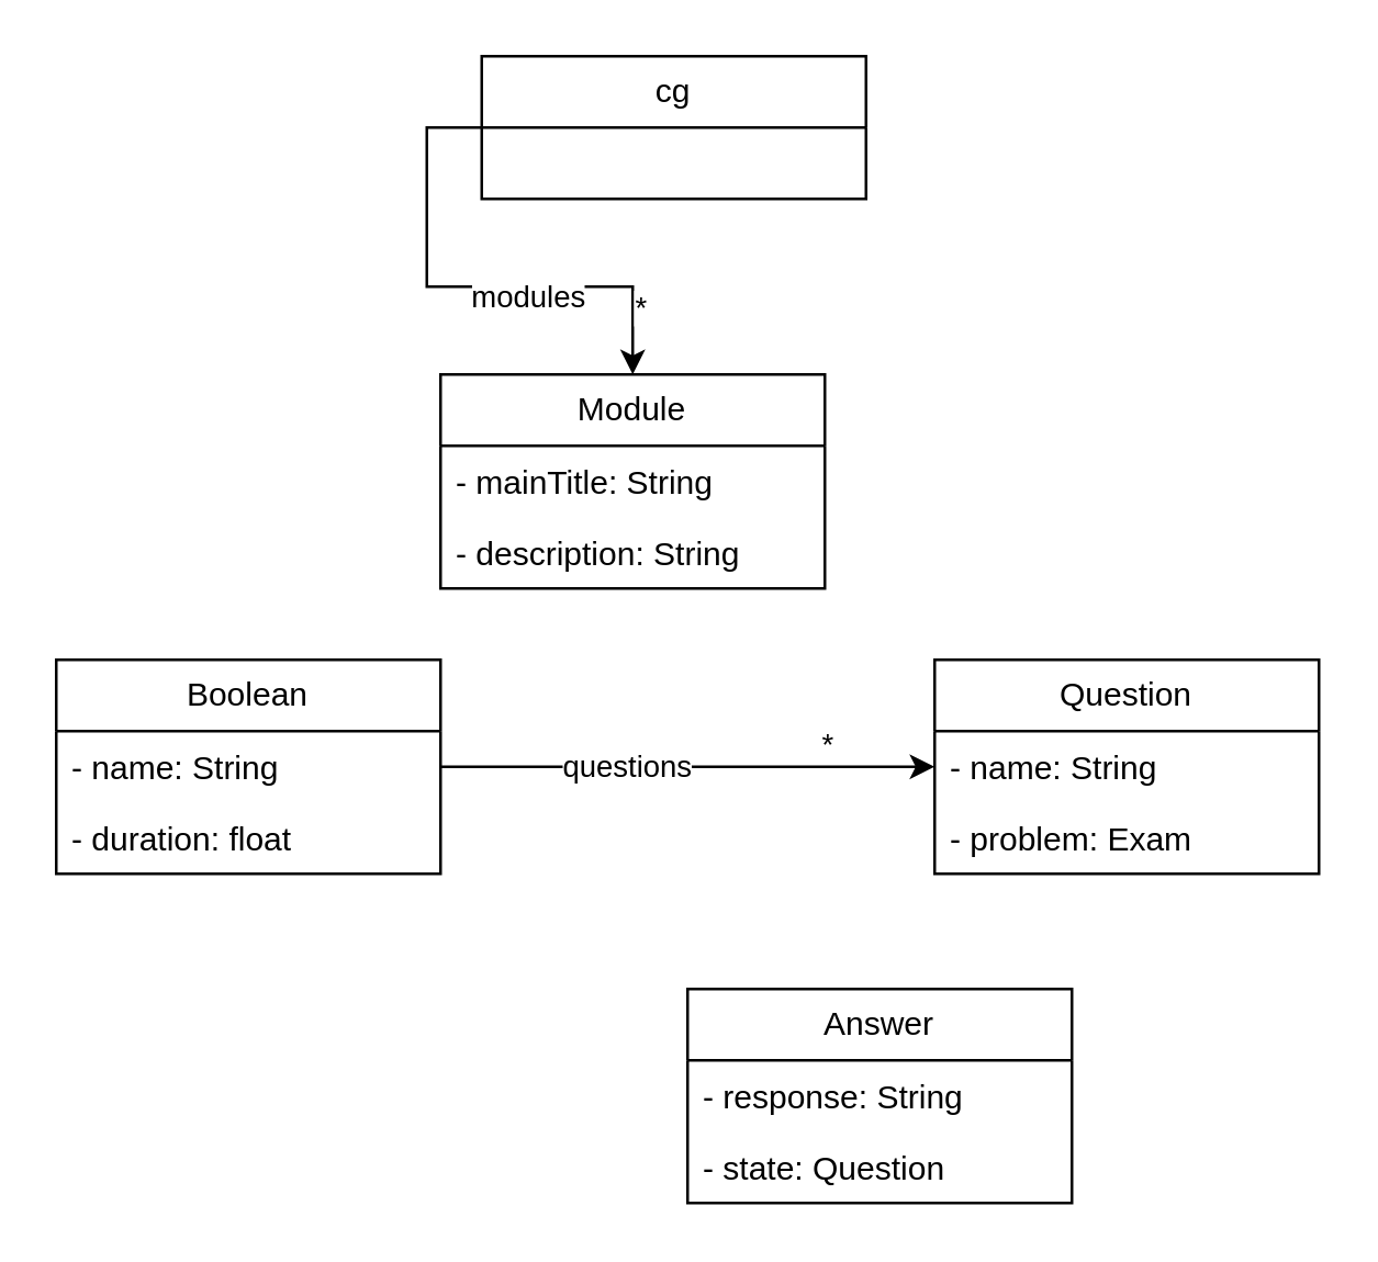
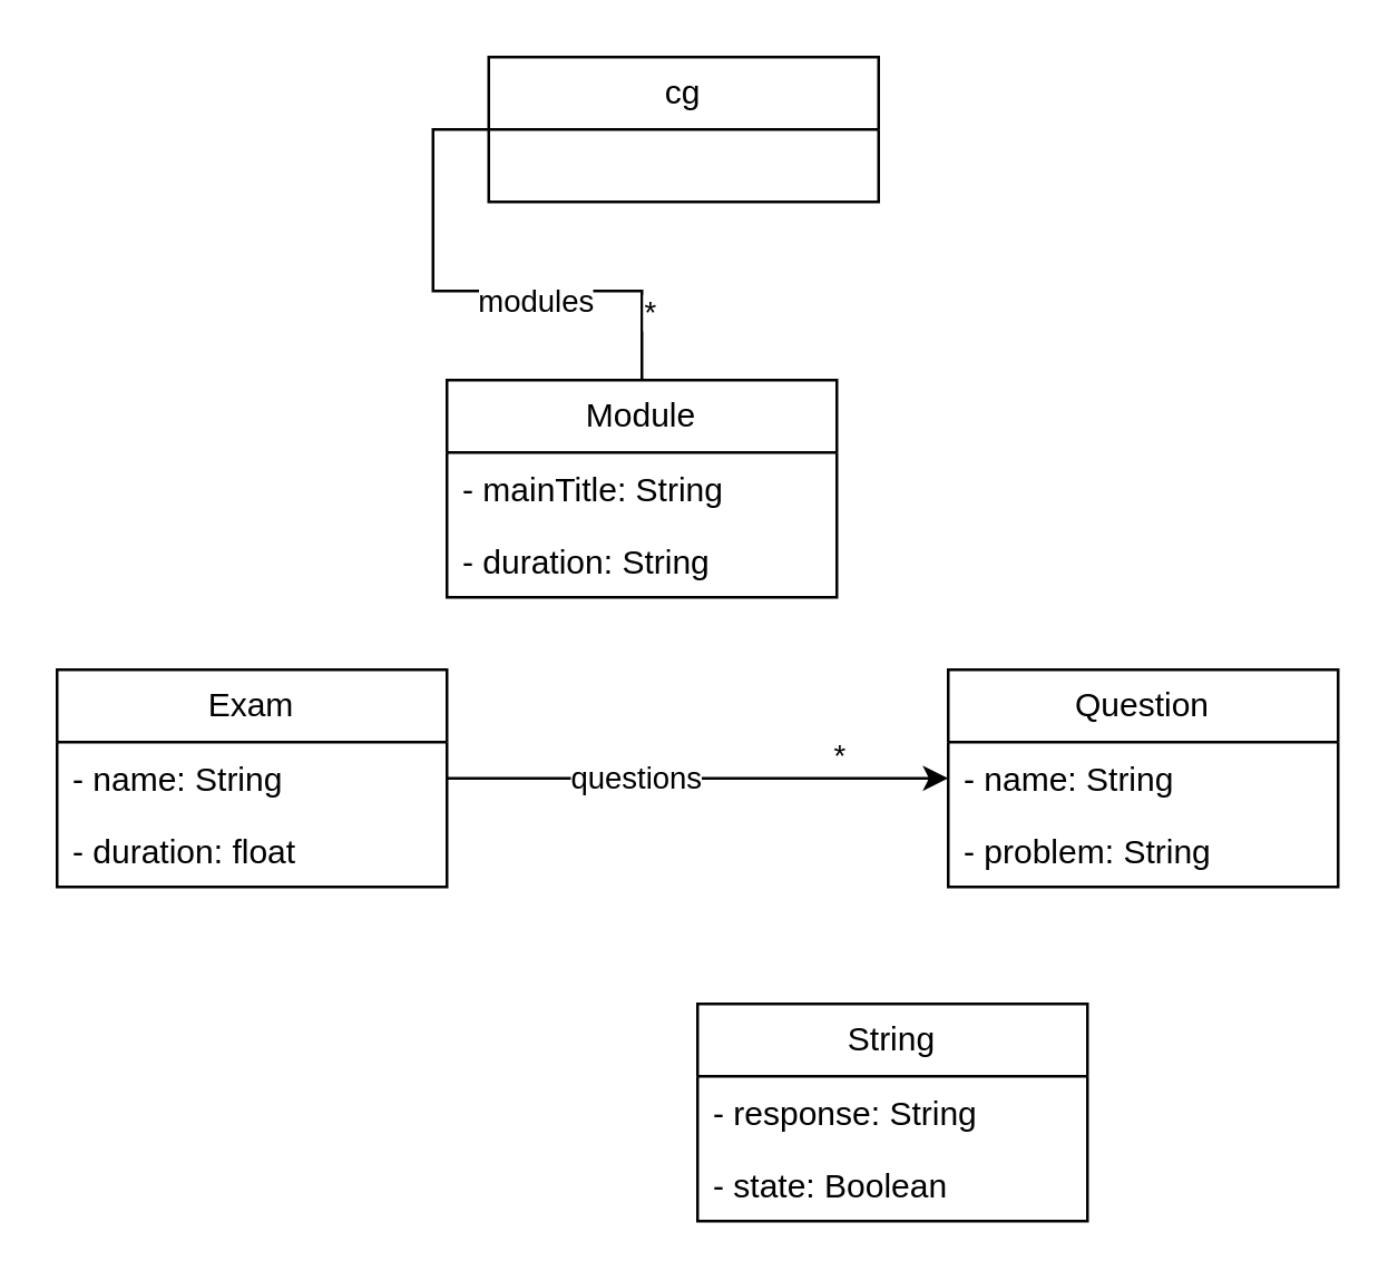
- <mxCell id="5" style="edgeStyle=orthogonalEdgeStyle;rounded=0;orthogonalLoop=1;jettySize=auto;html=1;exitX=0;exitY=0.5;exitDx=0;exitDy=0;entryX=0.5;entryY=0;entryDx=0;entryDy=0;" edge="1" parent="1" source="8" target="2"><mxGeometry relative="1" as="geometry" /></mxCell>
+ <mxCell id="5" style="edgeStyle=orthogonalEdgeStyle;rounded=0;orthogonalLoop=1;jettySize=auto;html=1;exitX=0;exitY=0.5;exitDx=0;exitDy=0;entryX=0.5;entryY=0;entryDx=0;entryDy=0;endArrow=none;" edge="1" parent="1" source="8" target="2"><mxGeometry relative="1" as="geometry" /></mxCell>
- <mxCell id="4" value="- description: String" style="text;strokeColor=none;fillColor=none;align=left;verticalAlign=top;spacingLeft=4;spacingRight=4;overflow=hidden;rotatable=0;points=[[0,0.5],[1,0.5]];portConstraint=eastwest;whiteSpace=wrap;html=1;" vertex="1" parent="2"><mxGeometry y="52" width="140" height="26" as="geometry" /></mxCell>
+ <mxCell id="4" value="- duration: String" style="text;strokeColor=none;fillColor=none;align=left;verticalAlign=top;spacingLeft=4;spacingRight=4;overflow=hidden;rotatable=0;points=[[0,0.5],[1,0.5]];portConstraint=eastwest;whiteSpace=wrap;html=1;" vertex="1" parent="2"><mxGeometry y="52" width="140" height="26" as="geometry" /></mxCell>
- <mxCell id="9" value="Boolean" style="swimlane;fontStyle=0;childLayout=stackLayout;horizontal=1;startSize=26;fillColor=none;horizontalStack=0;resizeParent=1;resizeParentMax=0;resizeLast=0;collapsible=1;marginBottom=0;whiteSpace=wrap;html=1;" vertex="1" parent="1"><mxGeometry x="20" y="240" width="140" height="78" as="geometry" /></mxCell>
+ <mxCell id="9" value="Exam" style="swimlane;fontStyle=0;childLayout=stackLayout;horizontal=1;startSize=26;fillColor=none;horizontalStack=0;resizeParent=1;resizeParentMax=0;resizeLast=0;collapsible=1;marginBottom=0;whiteSpace=wrap;html=1;" vertex="1" parent="1"><mxGeometry x="20" y="240" width="140" height="78" as="geometry" /></mxCell>
- <mxCell id="14" value="- problem: Exam" style="text;strokeColor=none;fillColor=none;align=left;verticalAlign=top;spacingLeft=4;spacingRight=4;overflow=hidden;rotatable=0;points=[[0,0.5],[1,0.5]];portConstraint=eastwest;whiteSpace=wrap;html=1;" vertex="1" parent="12"><mxGeometry y="52" width="140" height="26" as="geometry" /></mxCell>
+ <mxCell id="14" value="- problem: String" style="text;strokeColor=none;fillColor=none;align=left;verticalAlign=top;spacingLeft=4;spacingRight=4;overflow=hidden;rotatable=0;points=[[0,0.5],[1,0.5]];portConstraint=eastwest;whiteSpace=wrap;html=1;" vertex="1" parent="12"><mxGeometry y="52" width="140" height="26" as="geometry" /></mxCell>
- <mxCell id="15" value="Answer" style="swimlane;fontStyle=0;childLayout=stackLayout;horizontal=1;startSize=26;fillColor=none;horizontalStack=0;resizeParent=1;resizeParentMax=0;resizeLast=0;collapsible=1;marginBottom=0;whiteSpace=wrap;html=1;" vertex="1" parent="1"><mxGeometry x="250" y="360" width="140" height="78" as="geometry" /></mxCell>
+ <mxCell id="15" value="String" style="swimlane;fontStyle=0;childLayout=stackLayout;horizontal=1;startSize=26;fillColor=none;horizontalStack=0;resizeParent=1;resizeParentMax=0;resizeLast=0;collapsible=1;marginBottom=0;whiteSpace=wrap;html=1;" vertex="1" parent="1"><mxGeometry x="250" y="360" width="140" height="78" as="geometry" /></mxCell>
- <mxCell id="17" value="- state: Question" style="text;strokeColor=none;fillColor=none;align=left;verticalAlign=top;spacingLeft=4;spacingRight=4;overflow=hidden;rotatable=0;points=[[0,0.5],[1,0.5]];portConstraint=eastwest;whiteSpace=wrap;html=1;" vertex="1" parent="15"><mxGeometry y="52" width="140" height="26" as="geometry" /></mxCell>
+ <mxCell id="17" value="- state: Boolean" style="text;strokeColor=none;fillColor=none;align=left;verticalAlign=top;spacingLeft=4;spacingRight=4;overflow=hidden;rotatable=0;points=[[0,0.5],[1,0.5]];portConstraint=eastwest;whiteSpace=wrap;html=1;" vertex="1" parent="15"><mxGeometry y="52" width="140" height="26" as="geometry" /></mxCell>
